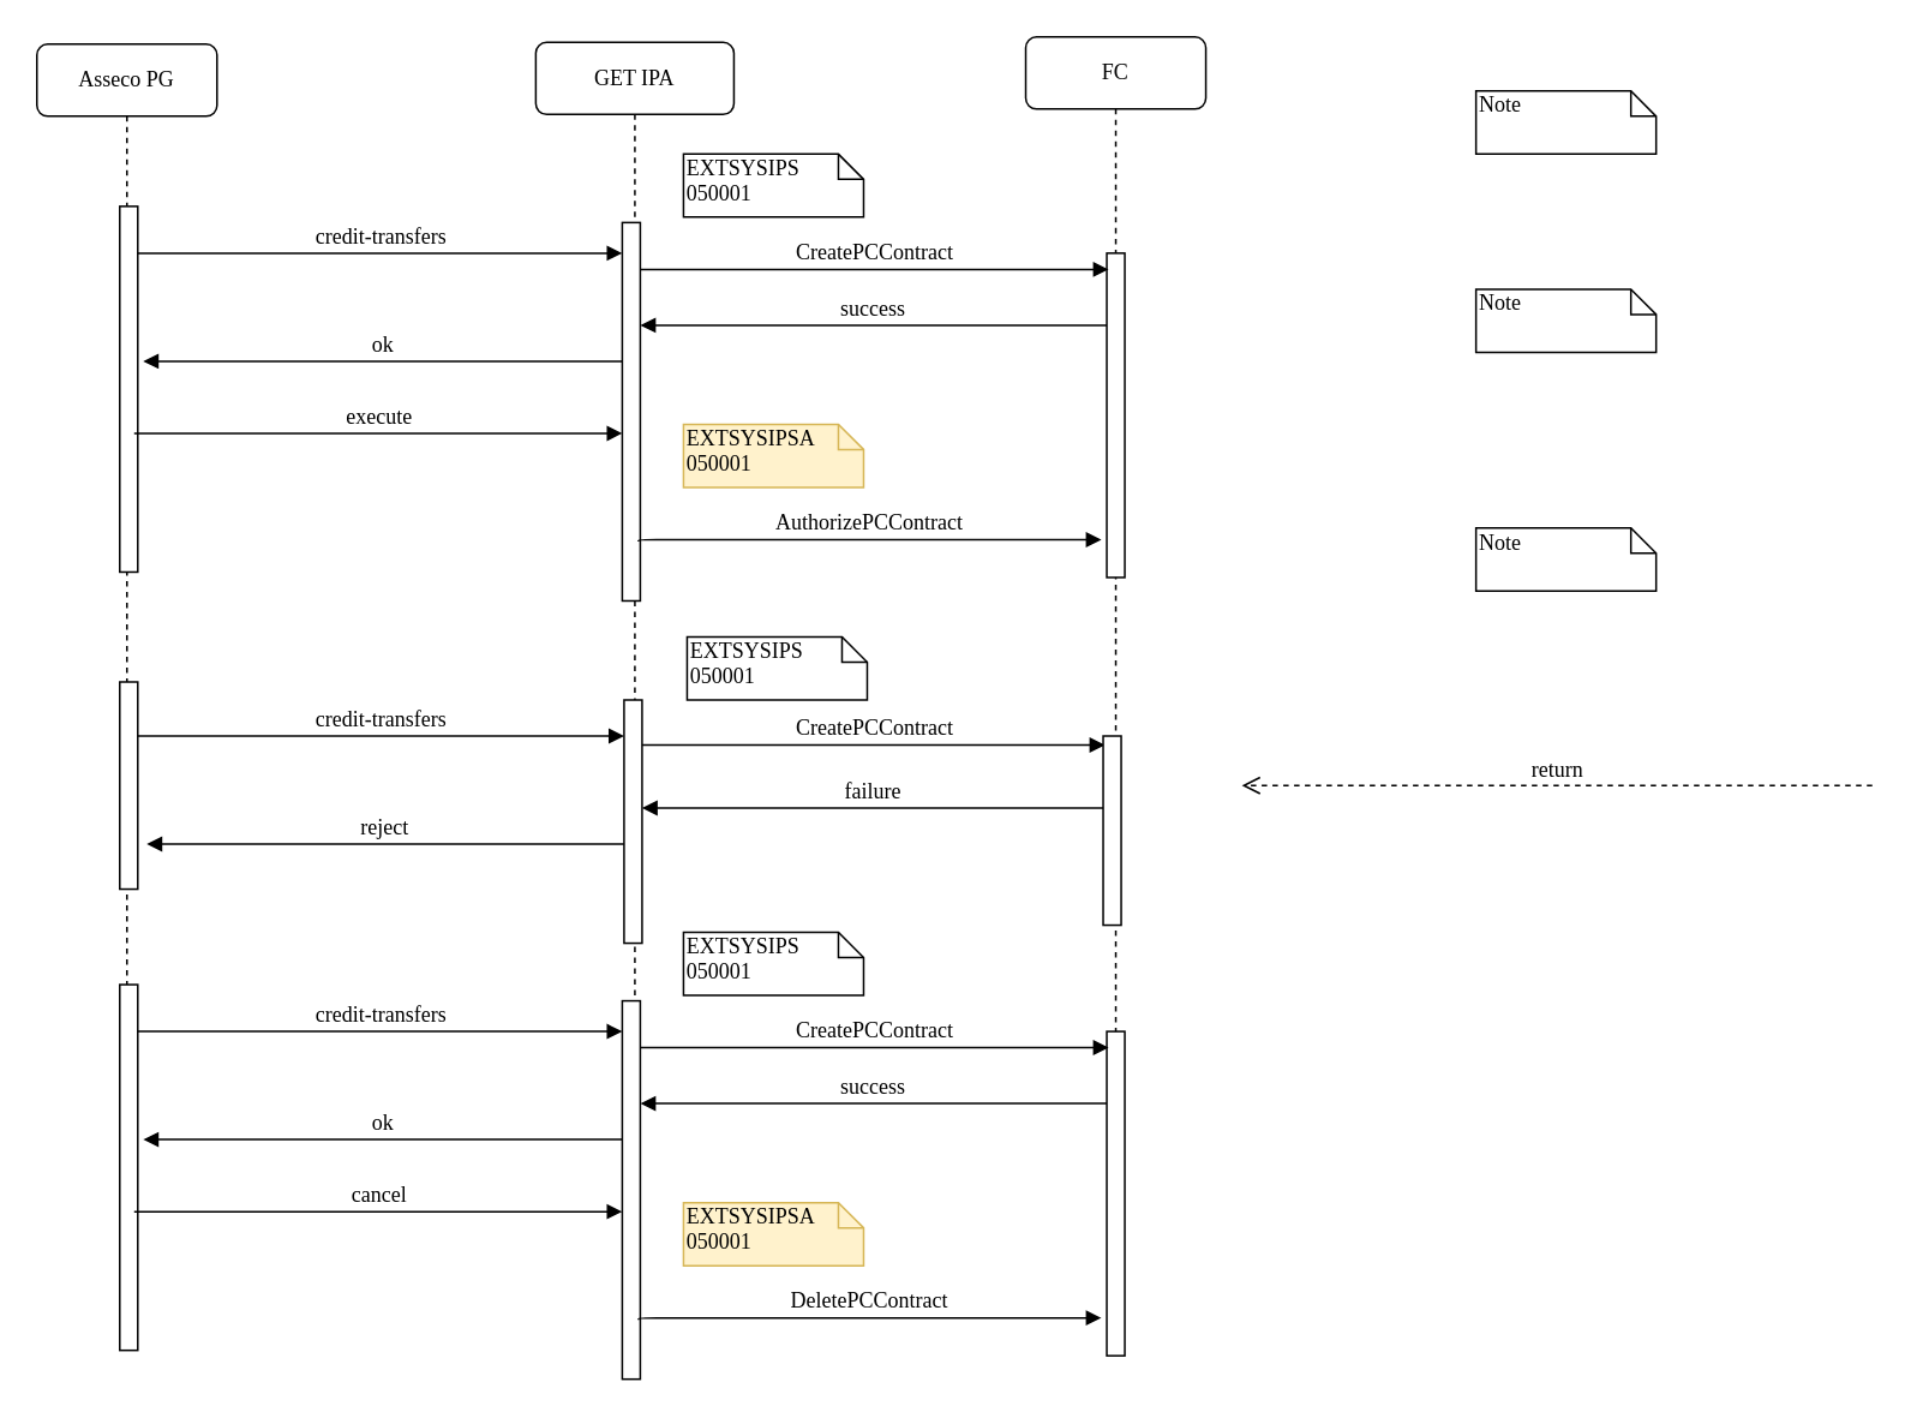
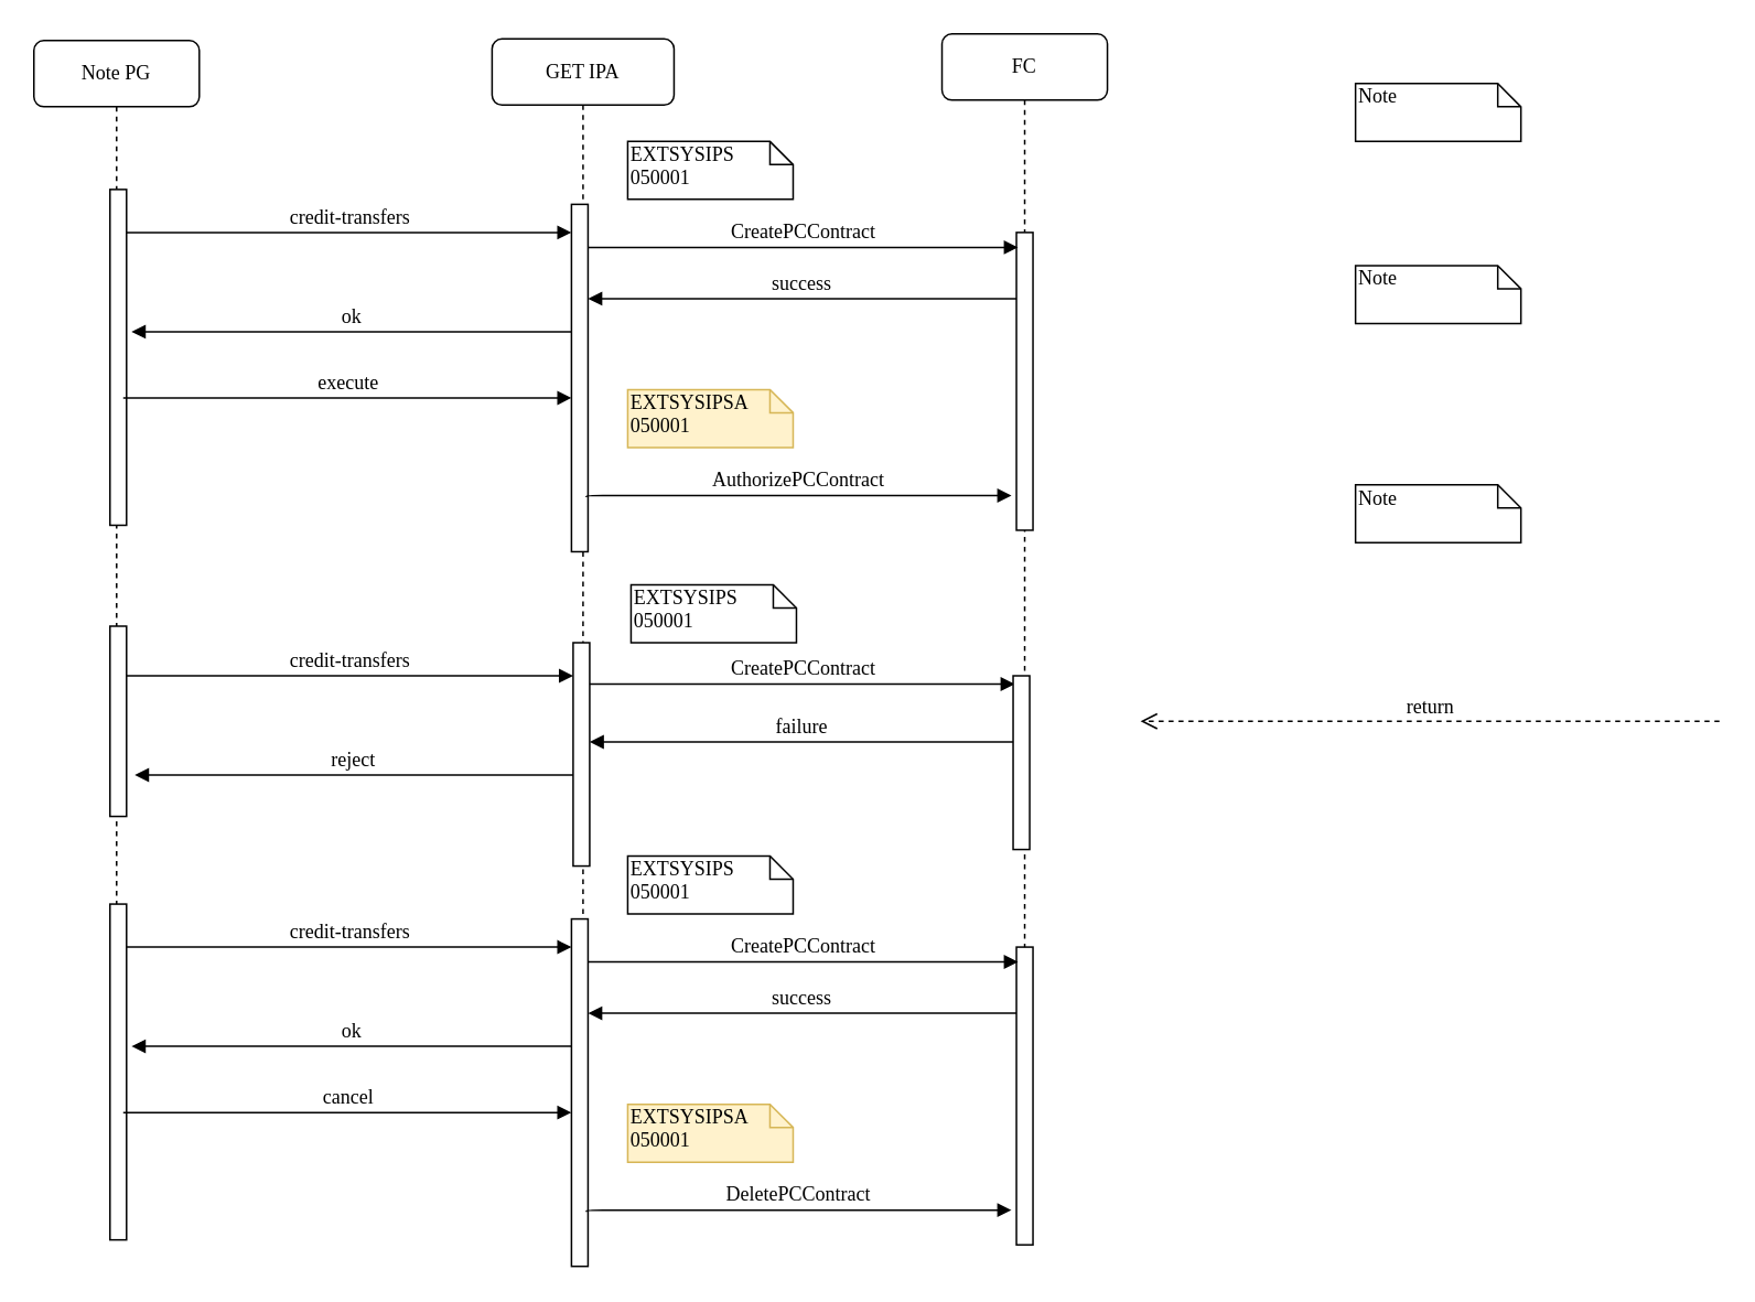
- <mxCell id="2" value="Asseco PG" style="shape=umlLifeline;perimeter=lifelinePerimeter;whiteSpace=wrap;html=1;container=1;collapsible=0;recursiveResize=0;outlineConnect=0;rounded=1;shadow=0;comic=0;labelBackgroundColor=none;strokeColor=#000000;strokeWidth=1;fillColor=#FFFFFF;fontFamily=Verdana;fontSize=12;fontColor=#000000;align=center;" parent="1" vertex="1"><mxGeometry x="20" y="24" width="100" height="696" as="geometry" /></mxCell>
+ <mxCell id="2" value="Note PG" style="shape=umlLifeline;perimeter=lifelinePerimeter;whiteSpace=wrap;html=1;container=1;collapsible=0;recursiveResize=0;outlineConnect=0;rounded=1;shadow=0;comic=0;labelBackgroundColor=none;strokeColor=#000000;strokeWidth=1;fillColor=#FFFFFF;fontFamily=Verdana;fontSize=12;fontColor=#000000;align=center;" parent="1" vertex="1"><mxGeometry x="20" y="24" width="100" height="696" as="geometry" /></mxCell>
